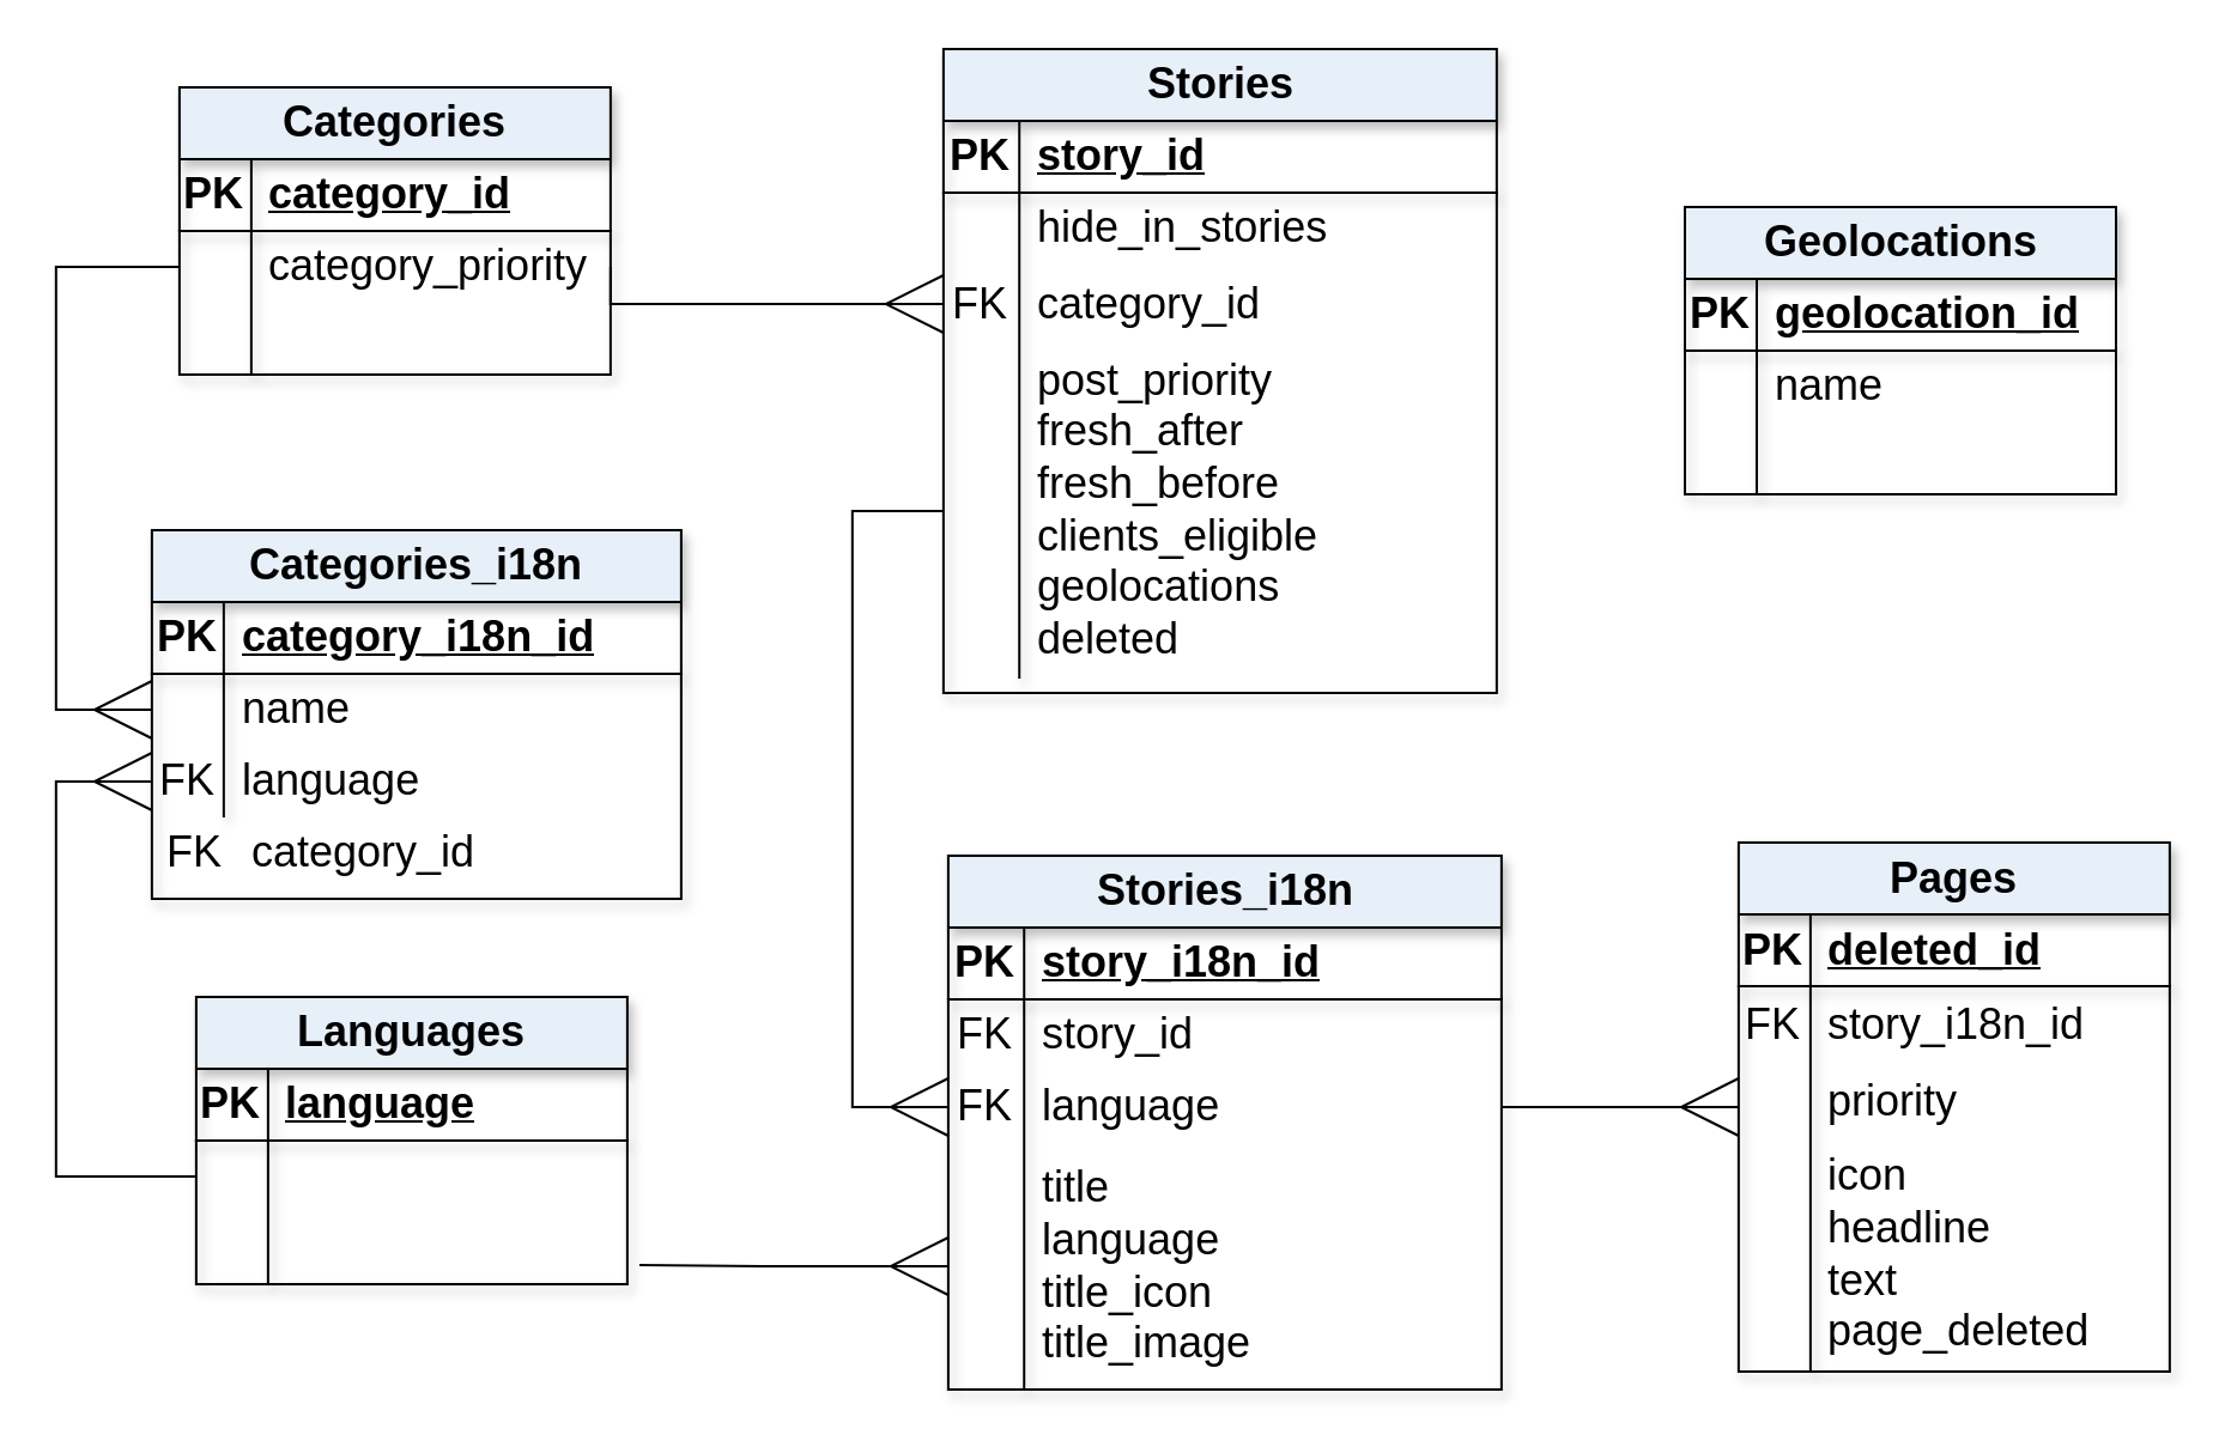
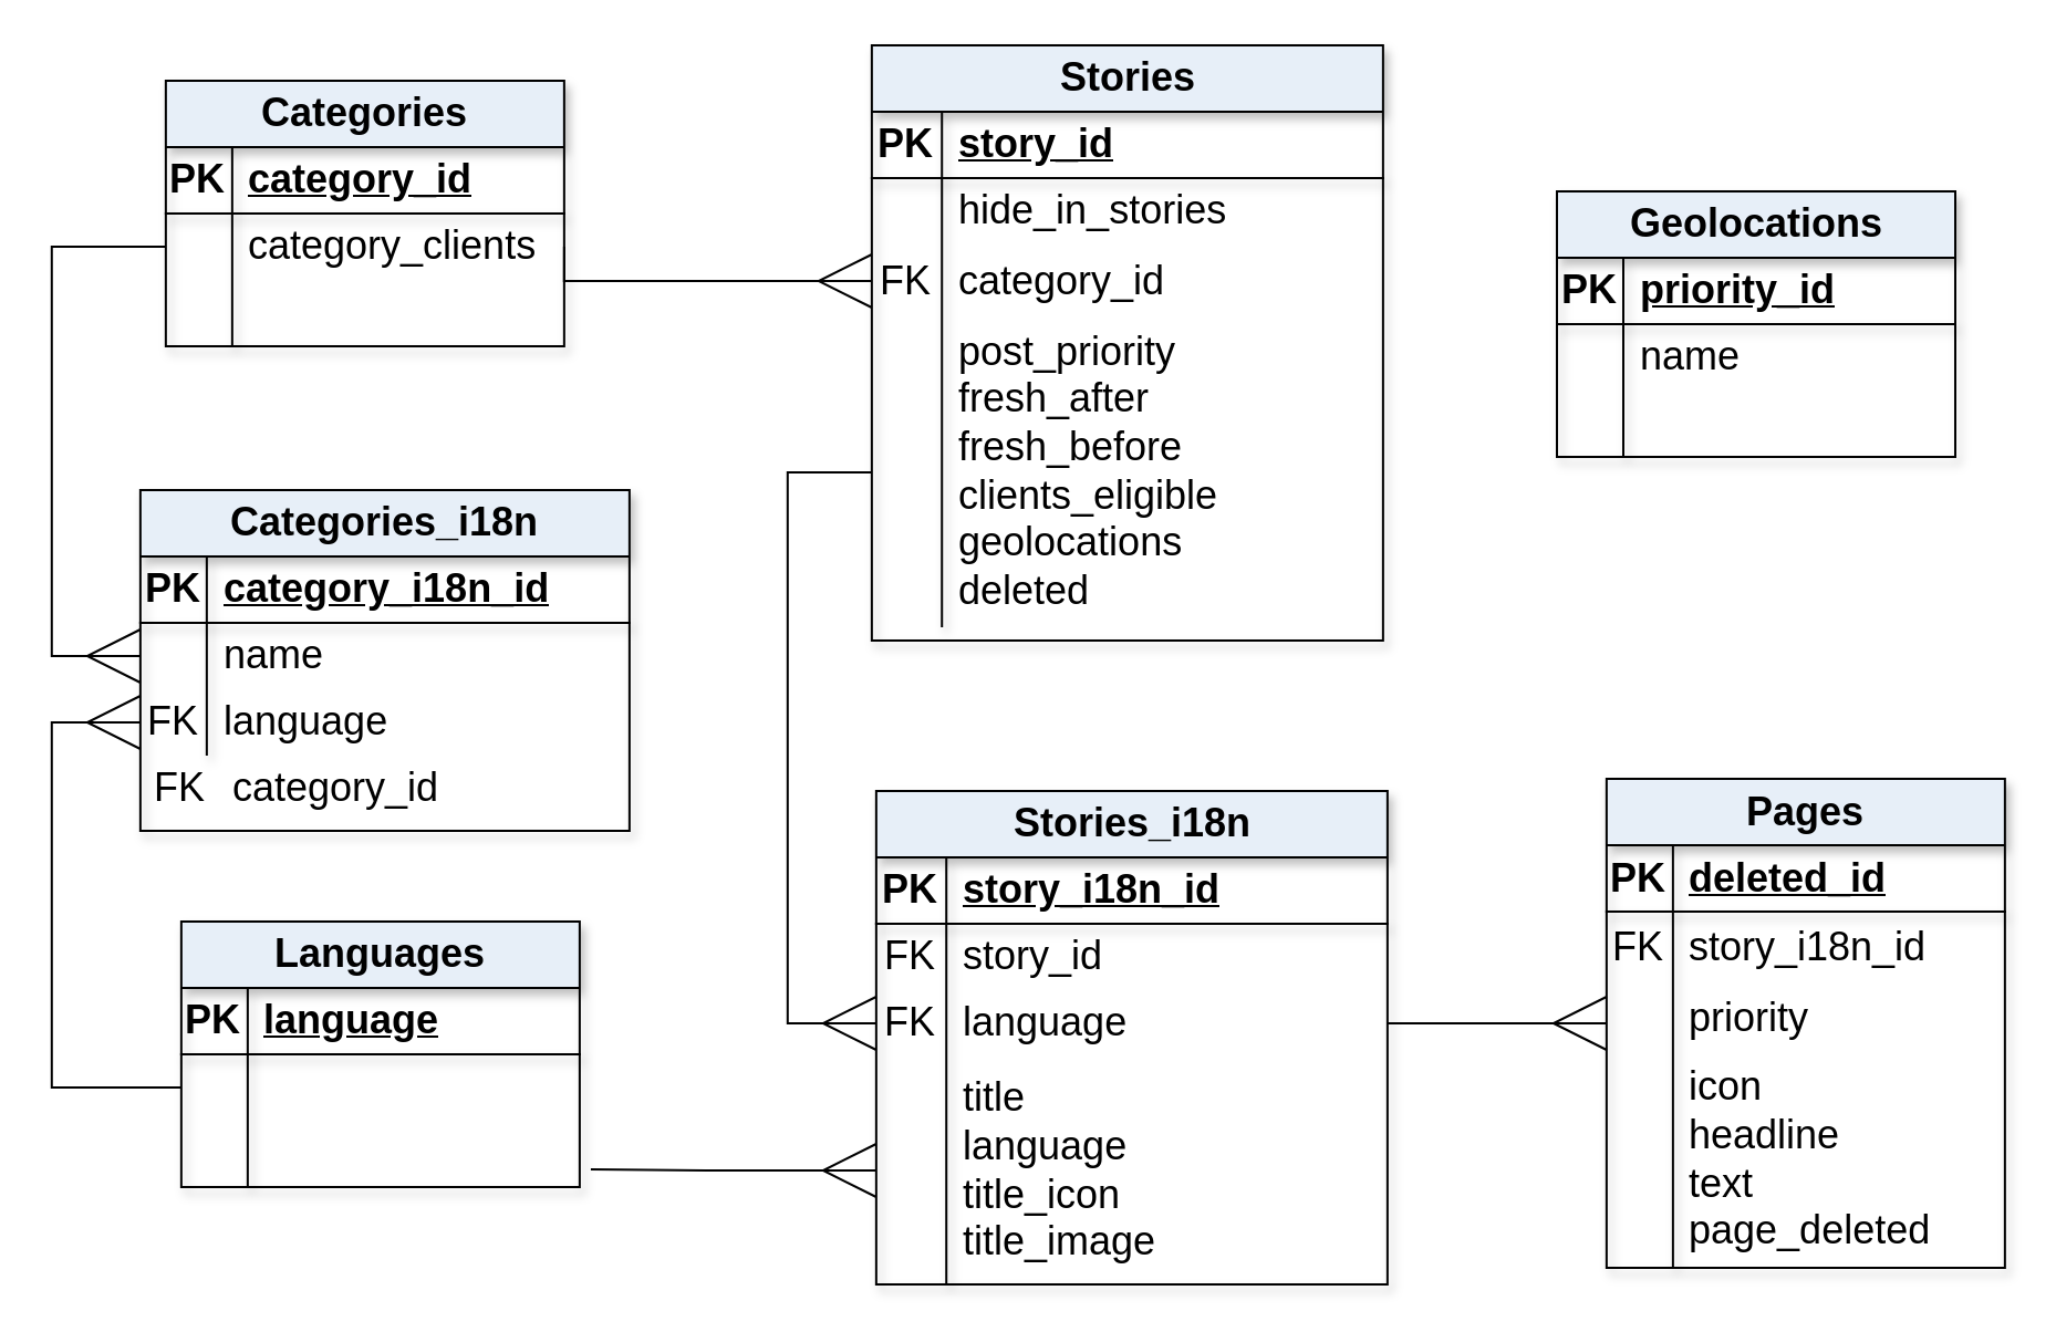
- <mxCell id="58" value="category_priority" style="shape=partialRectangle;connectable=0;fillColor=none;top=0;left=0;bottom=0;right=0;align=left;spacingLeft=6;overflow=hidden;rounded=0;shadow=1;glass=0;labelBackgroundColor=none;labelBorderColor=none;sketch=0;fontFamily=Helvetica;fontSize=18;html=1;" parent="56" vertex="1"><mxGeometry x="30" width="150" height="30" as="geometry"><mxRectangle width="150" height="30" as="alternateBounds" /></mxGeometry></mxCell>
+ <mxCell id="58" value="category_clients" style="shape=partialRectangle;connectable=0;fillColor=none;top=0;left=0;bottom=0;right=0;align=left;spacingLeft=6;overflow=hidden;rounded=0;shadow=1;glass=0;labelBackgroundColor=none;labelBorderColor=none;sketch=0;fontFamily=Helvetica;fontSize=18;html=1;" parent="56" vertex="1"><mxGeometry x="30" width="150" height="30" as="geometry"><mxRectangle width="150" height="30" as="alternateBounds" /></mxGeometry></mxCell>
- <mxCell id="83" value="geolocation_id" style="shape=partialRectangle;connectable=0;fillColor=none;top=0;left=0;bottom=0;right=0;align=left;spacingLeft=6;fontStyle=5;overflow=hidden;rounded=0;shadow=1;glass=0;labelBackgroundColor=none;labelBorderColor=none;sketch=0;fontFamily=Helvetica;fontSize=18;html=1;" parent="81" vertex="1"><mxGeometry x="30" width="150" height="30" as="geometry"><mxRectangle width="150" height="30" as="alternateBounds" /></mxGeometry></mxCell>
+ <mxCell id="83" value="priority_id" style="shape=partialRectangle;connectable=0;fillColor=none;top=0;left=0;bottom=0;right=0;align=left;spacingLeft=6;fontStyle=5;overflow=hidden;rounded=0;shadow=1;glass=0;labelBackgroundColor=none;labelBorderColor=none;sketch=0;fontFamily=Helvetica;fontSize=18;html=1;" parent="81" vertex="1"><mxGeometry x="30" width="150" height="30" as="geometry"><mxRectangle width="150" height="30" as="alternateBounds" /></mxGeometry></mxCell>
